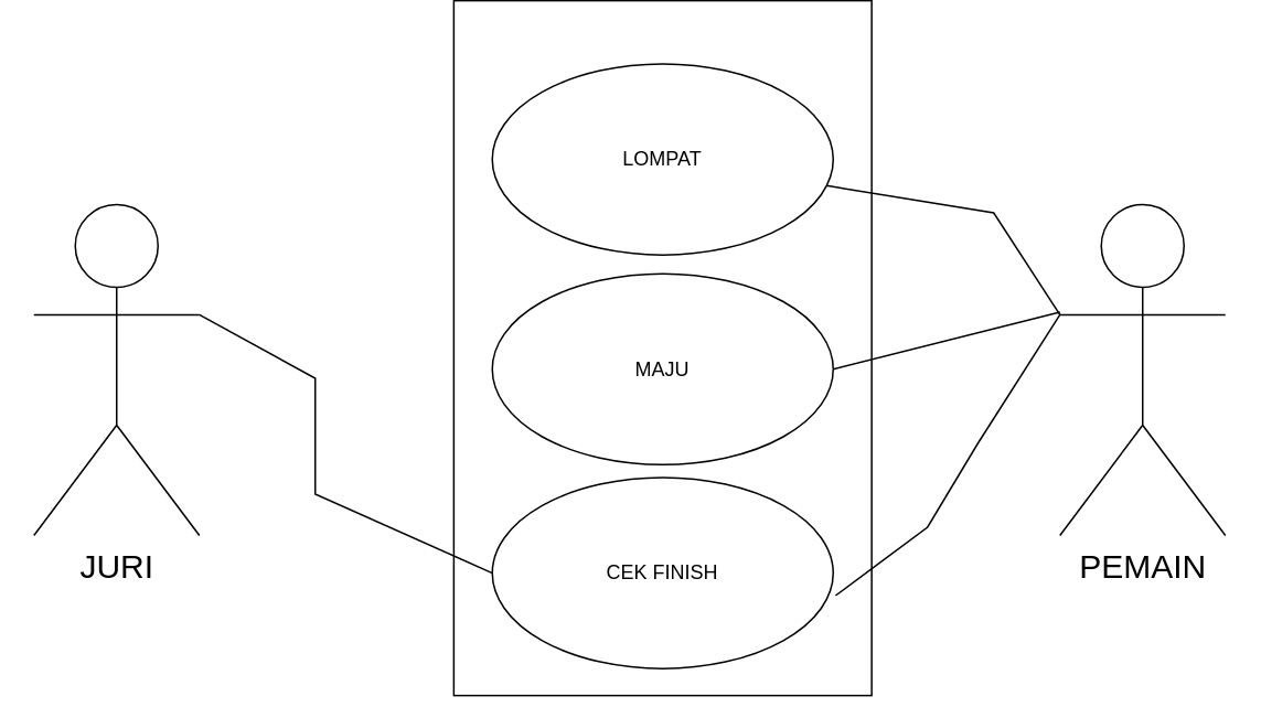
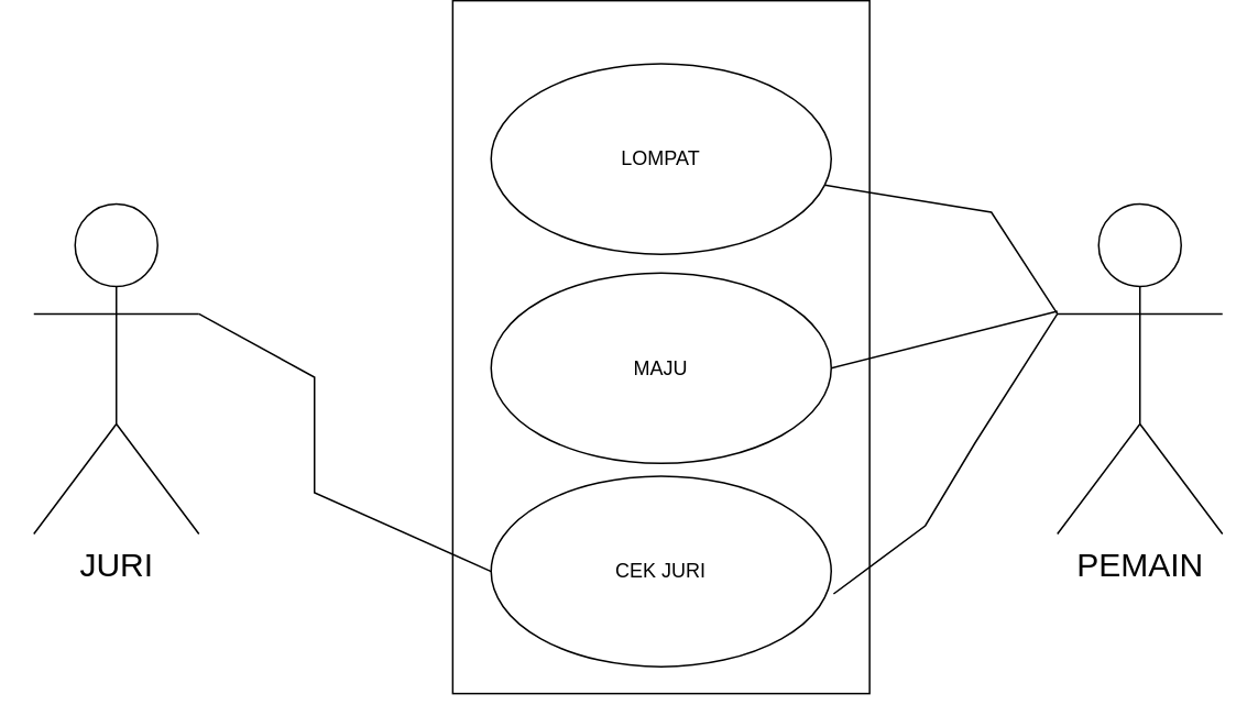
- <mxCell id="7" value="CEK FINISH" style="ellipse;whiteSpace=wrap;html=1;" vertex="1" parent="1"><mxGeometry x="297" y="270" width="206" height="115.44" as="geometry" /></mxCell>
+ <mxCell id="7" value="CEK JURI" style="ellipse;whiteSpace=wrap;html=1;" vertex="1" parent="1"><mxGeometry x="297" y="270" width="206" height="115.44" as="geometry" /></mxCell>
